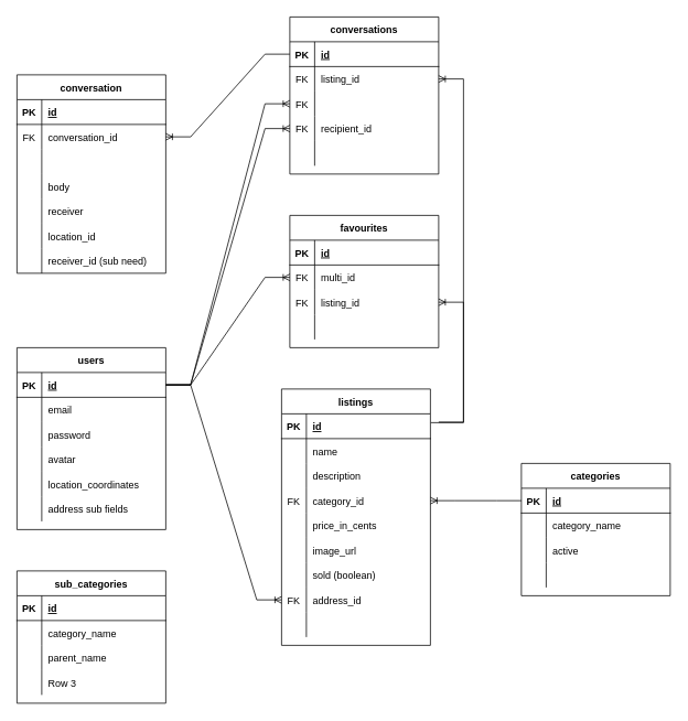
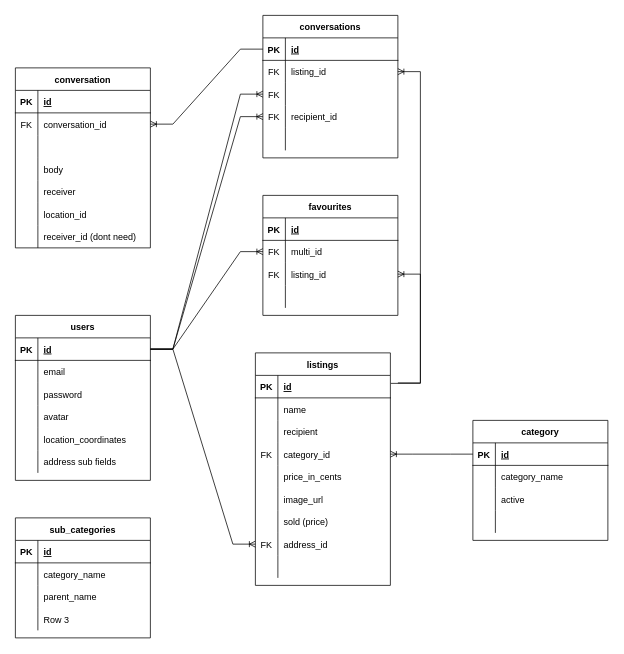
- <mxCell id="129" value="receiver_id (sub need)" style="shape=partialRectangle;connectable=0;fillColor=none;top=0;left=0;bottom=0;right=0;align=left;spacingLeft=6;overflow=hidden;" parent="127" vertex="1"><mxGeometry x="30" width="150" height="30" as="geometry"><mxRectangle width="150" height="30" as="alternateBounds" /></mxGeometry></mxCell>
+ <mxCell id="129" value="receiver_id (dont need)" style="shape=partialRectangle;connectable=0;fillColor=none;top=0;left=0;bottom=0;right=0;align=left;spacingLeft=6;overflow=hidden;" parent="127" vertex="1"><mxGeometry x="30" width="150" height="30" as="geometry"><mxRectangle width="150" height="30" as="alternateBounds" /></mxGeometry></mxCell>
- <mxCell id="60" value="description" style="shape=partialRectangle;connectable=0;fillColor=none;top=0;left=0;bottom=0;right=0;align=left;spacingLeft=6;overflow=hidden;" parent="58" vertex="1"><mxGeometry x="30" width="150" height="30" as="geometry"><mxRectangle width="150" height="30" as="alternateBounds" /></mxGeometry></mxCell>
+ <mxCell id="60" value="recipient" style="shape=partialRectangle;connectable=0;fillColor=none;top=0;left=0;bottom=0;right=0;align=left;spacingLeft=6;overflow=hidden;" parent="58" vertex="1"><mxGeometry x="30" width="150" height="30" as="geometry"><mxRectangle width="150" height="30" as="alternateBounds" /></mxGeometry></mxCell>
- <mxCell id="38" value="categories" style="shape=table;startSize=30;container=1;collapsible=1;childLayout=tableLayout;fixedRows=1;rowLines=0;fontStyle=1;align=center;resizeLast=1;" parent="1" vertex="1"><mxGeometry x="630" y="560" width="180" height="160" as="geometry" /></mxCell>
+ <mxCell id="38" value="category" style="shape=table;startSize=30;container=1;collapsible=1;childLayout=tableLayout;fixedRows=1;rowLines=0;fontStyle=1;align=center;resizeLast=1;" parent="1" vertex="1"><mxGeometry x="630" y="560" width="180" height="160" as="geometry" /></mxCell>
- <mxCell id="72" value="sold (boolean)" style="shape=partialRectangle;connectable=0;fillColor=none;top=0;left=0;bottom=0;right=0;align=left;spacingLeft=6;overflow=hidden;" parent="70" vertex="1"><mxGeometry x="30" width="150" height="30" as="geometry"><mxRectangle width="150" height="30" as="alternateBounds" /></mxGeometry></mxCell>
+ <mxCell id="72" value="sold (price)" style="shape=partialRectangle;connectable=0;fillColor=none;top=0;left=0;bottom=0;right=0;align=left;spacingLeft=6;overflow=hidden;" parent="70" vertex="1"><mxGeometry x="30" width="150" height="30" as="geometry"><mxRectangle width="150" height="30" as="alternateBounds" /></mxGeometry></mxCell>
